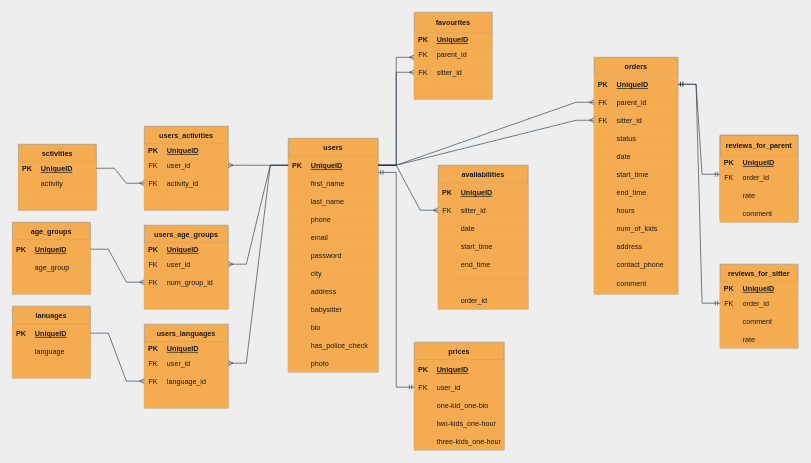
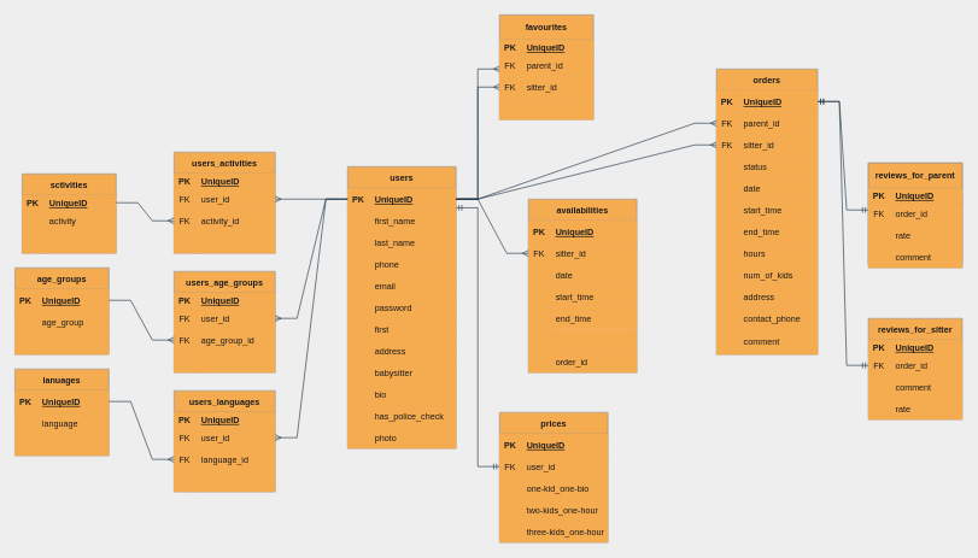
- <mxCell id="23" value="city" style="shape=partialRectangle;connectable=0;fillColor=#F5AB50;top=0;left=0;bottom=0;right=0;align=left;spacingLeft=6;overflow=hidden;strokeColor=#909090;fontColor=#1A1A1A;" vertex="1" parent="21"><mxGeometry x="30" width="120" height="30" as="geometry"><mxRectangle width="120" height="30" as="alternateBounds" /></mxGeometry></mxCell>
+ <mxCell id="23" value="first" style="shape=partialRectangle;connectable=0;fillColor=#F5AB50;top=0;left=0;bottom=0;right=0;align=left;spacingLeft=6;overflow=hidden;strokeColor=#909090;fontColor=#1A1A1A;" vertex="1" parent="21"><mxGeometry x="30" width="120" height="30" as="geometry"><mxRectangle width="120" height="30" as="alternateBounds" /></mxGeometry></mxCell>
- <mxCell id="191" value="num_group_id" style="shape=partialRectangle;connectable=0;fillColor=#F5AB50;top=0;left=0;bottom=0;right=0;align=left;spacingLeft=6;overflow=hidden;fontColor=#1A1A1A;strokeColor=#909090;" vertex="1" parent="189"><mxGeometry x="30" width="110" height="30" as="geometry"><mxRectangle width="110" height="30" as="alternateBounds" /></mxGeometry></mxCell>
+ <mxCell id="191" value="age_group_id" style="shape=partialRectangle;connectable=0;fillColor=#F5AB50;top=0;left=0;bottom=0;right=0;align=left;spacingLeft=6;overflow=hidden;fontColor=#1A1A1A;strokeColor=#909090;" vertex="1" parent="189"><mxGeometry x="30" width="110" height="30" as="geometry"><mxRectangle width="110" height="30" as="alternateBounds" /></mxGeometry></mxCell>
